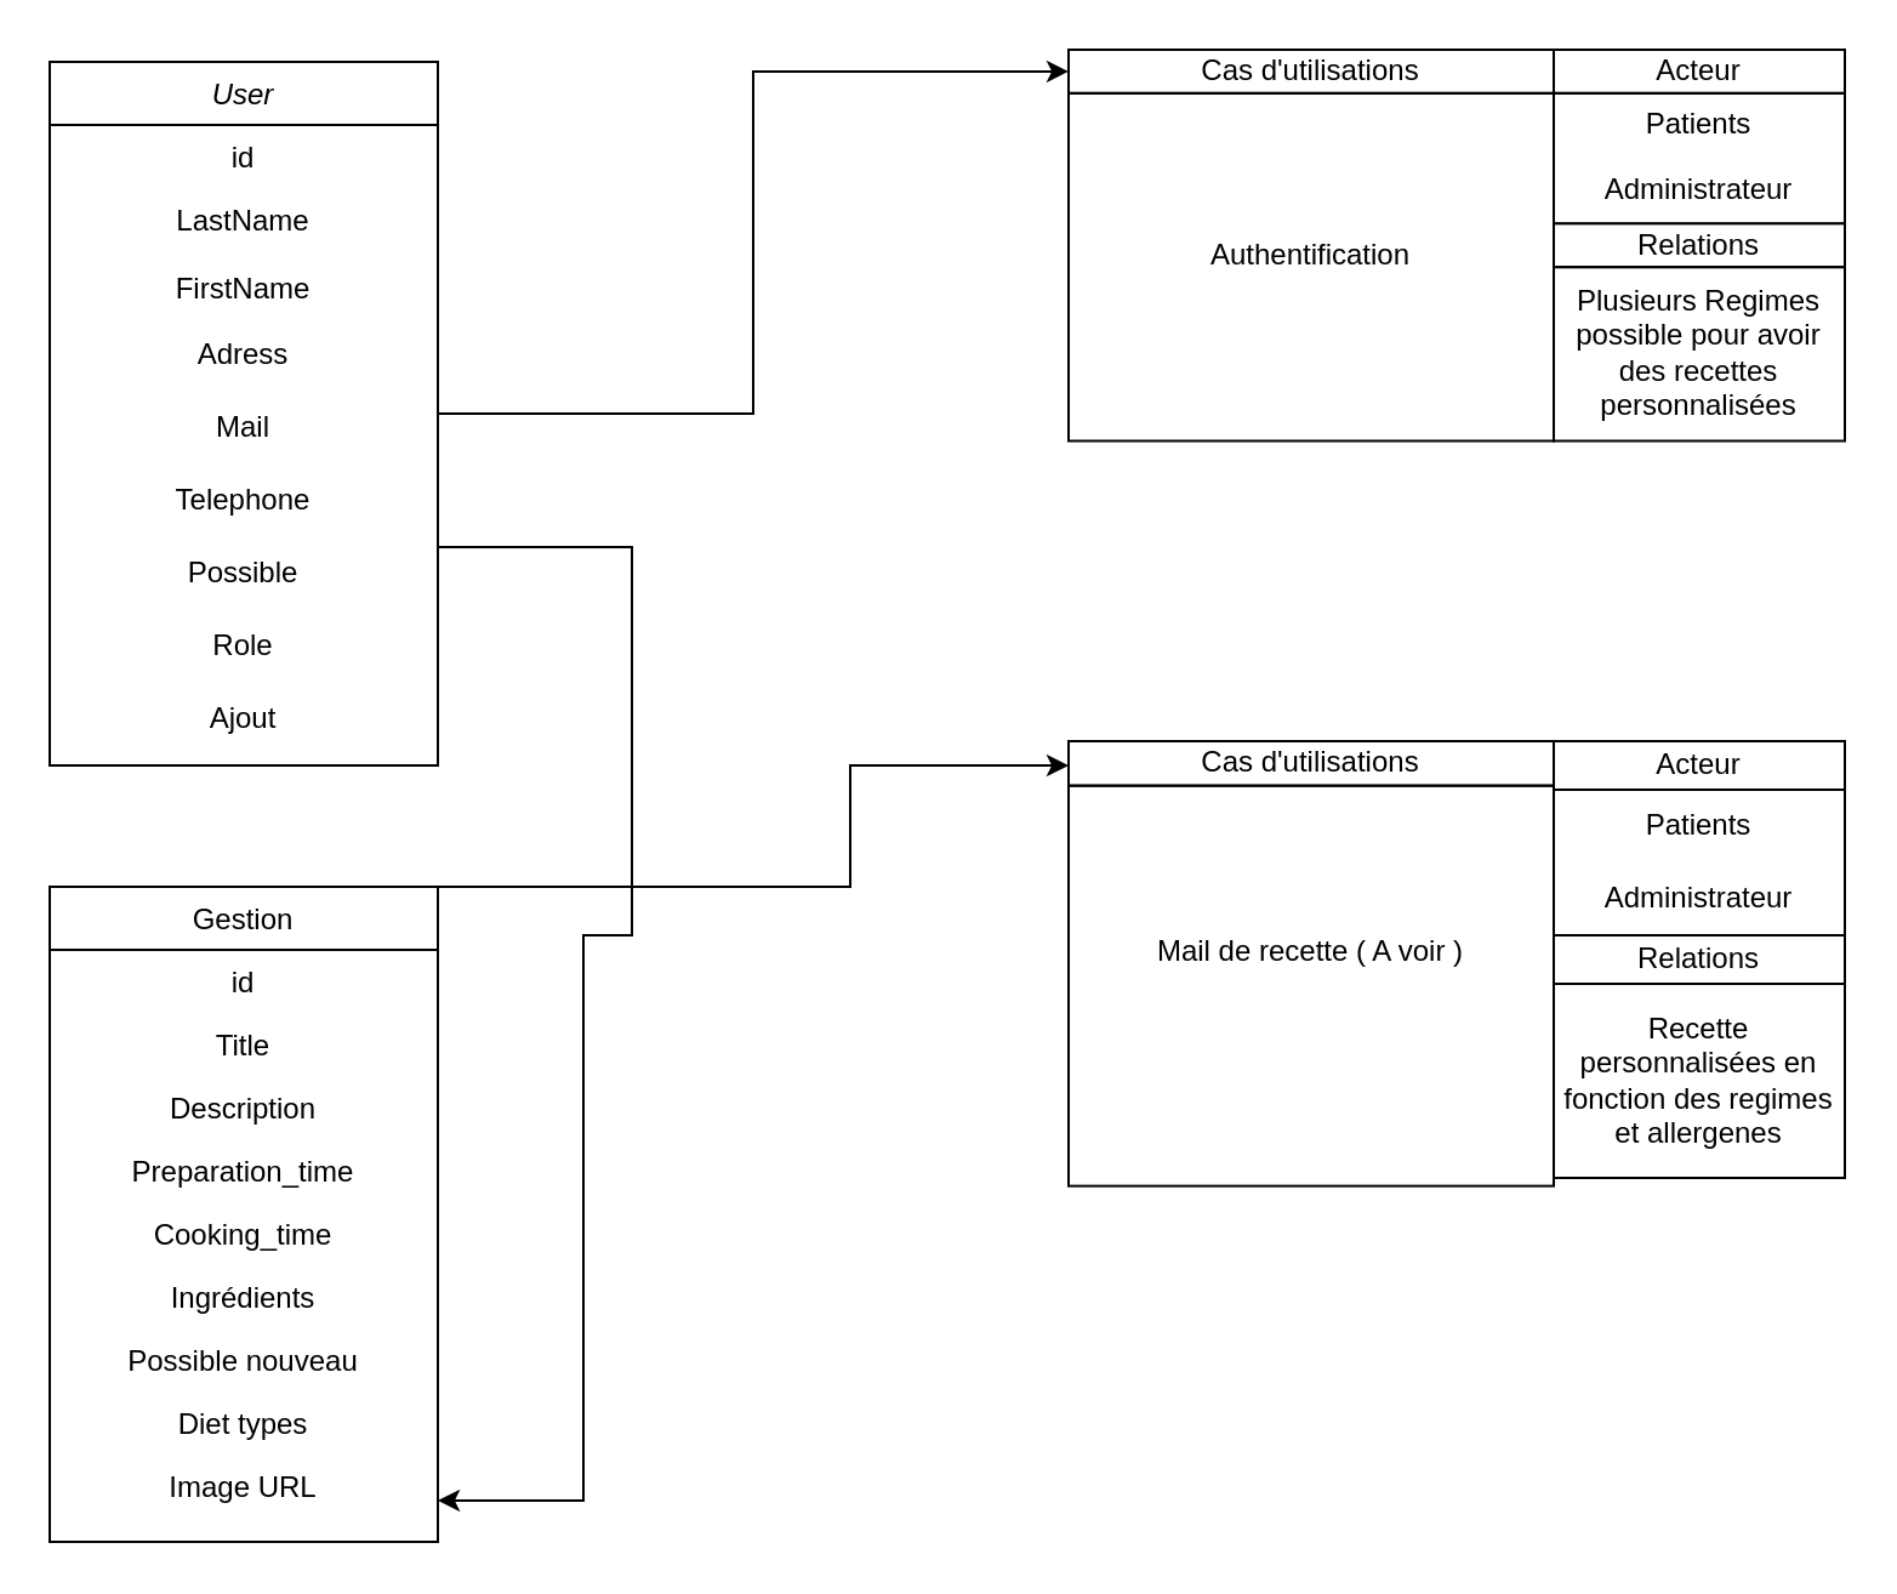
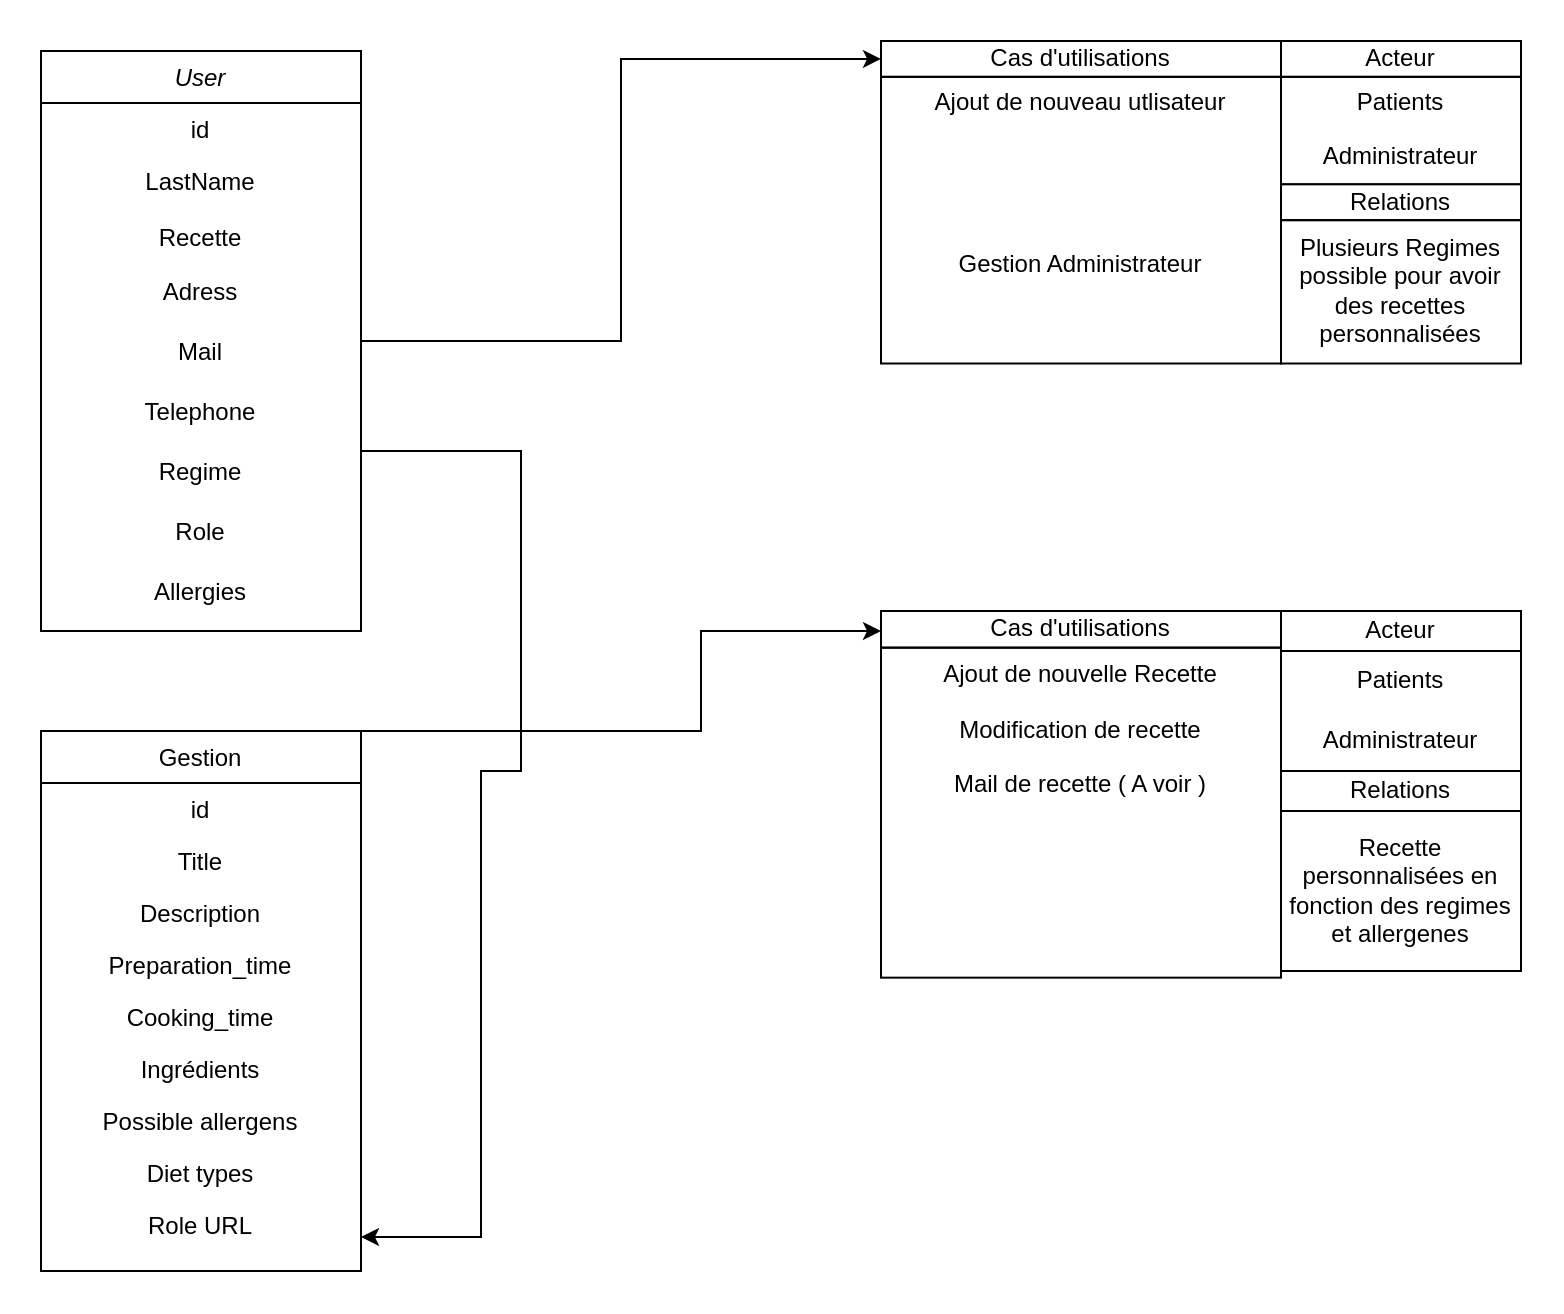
+ <mxCell id="26" value="Ajout de nouveau utlisateur" style="text;html=1;strokeColor=none;fillColor=none;align=center;verticalAlign=middle;whiteSpace=wrap;rounded=0;" parent="25" vertex="1"><mxGeometry y="17.917" width="200" height="26.875" as="geometry" /></mxCell>
- <mxCell id="27" value="Authentification" style="text;html=1;strokeColor=none;fillColor=none;align=center;verticalAlign=middle;whiteSpace=wrap;rounded=0;" parent="25" vertex="1"><mxGeometry y="71.667" width="200" height="26.875" as="geometry" /></mxCell>
- <mxCell id="6" value="FirstName" style="text;align=center;verticalAlign=top;spacingLeft=4;spacingRight=4;overflow=hidden;rotatable=0;points=[[0,0.5],[1,0.5]];portConstraint=eastwest;rounded=0;shadow=0;html=0;" parent="3" vertex="1"><mxGeometry y="80" width="160" height="26" as="geometry" /></mxCell>
+ <mxCell id="6" value="Recette" style="text;align=center;verticalAlign=top;spacingLeft=4;spacingRight=4;overflow=hidden;rotatable=0;points=[[0,0.5],[1,0.5]];portConstraint=eastwest;rounded=0;shadow=0;html=0;" parent="3" vertex="1"><mxGeometry y="80" width="160" height="26" as="geometry" /></mxCell>
+ <mxCell id="28" value="Gestion Administrateur" style="text;html=1;strokeColor=none;fillColor=none;align=center;verticalAlign=middle;whiteSpace=wrap;rounded=0;" parent="25" vertex="1"><mxGeometry y="98.542" width="200" height="26.875" as="geometry" /></mxCell>
- <mxCell id="10" value="Possible" style="text;html=1;strokeColor=none;fillColor=none;align=center;verticalAlign=middle;whiteSpace=wrap;rounded=0;" parent="3" vertex="1"><mxGeometry y="196" width="160" height="30" as="geometry" /></mxCell>
+ <mxCell id="10" value="Regime" style="text;html=1;strokeColor=none;fillColor=none;align=center;verticalAlign=middle;whiteSpace=wrap;rounded=0;" parent="3" vertex="1"><mxGeometry y="196" width="160" height="30" as="geometry" /></mxCell>
- <mxCell id="12" value="Ajout" style="text;html=1;strokeColor=none;fillColor=none;align=center;verticalAlign=middle;whiteSpace=wrap;rounded=0;" parent="3" vertex="1"><mxGeometry y="256" width="160" height="30" as="geometry" /></mxCell>
+ <mxCell id="12" value="Allergies" style="text;html=1;strokeColor=none;fillColor=none;align=center;verticalAlign=middle;whiteSpace=wrap;rounded=0;" parent="3" vertex="1"><mxGeometry y="256" width="160" height="30" as="geometry" /></mxCell>
+ <mxCell id="51" value="Ajout de nouvelle Recette" style="text;html=1;strokeColor=none;fillColor=none;align=center;verticalAlign=middle;whiteSpace=wrap;rounded=0;" parent="48" vertex="1"><mxGeometry y="18.333" width="200" height="27.5" as="geometry" /></mxCell>
+ <mxCell id="52" value="Modification de recette" style="text;html=1;strokeColor=none;fillColor=none;align=center;verticalAlign=middle;whiteSpace=wrap;rounded=0;" parent="48" vertex="1"><mxGeometry y="45.833" width="200" height="27.5" as="geometry" /></mxCell>
- <mxCell id="21" value="Possible nouveau" style="text;align=center;verticalAlign=top;spacingLeft=4;spacingRight=4;overflow=hidden;rotatable=0;points=[[0,0.5],[1,0.5]];portConstraint=eastwest;" parent="14" vertex="1"><mxGeometry y="182" width="160" height="26" as="geometry" /></mxCell>
+ <mxCell id="21" value="Possible allergens" style="text;align=center;verticalAlign=top;spacingLeft=4;spacingRight=4;overflow=hidden;rotatable=0;points=[[0,0.5],[1,0.5]];portConstraint=eastwest;" parent="14" vertex="1"><mxGeometry y="182" width="160" height="26" as="geometry" /></mxCell>
- <mxCell id="23" value="Image URL" style="text;align=center;verticalAlign=top;spacingLeft=4;spacingRight=4;overflow=hidden;rotatable=0;points=[[0,0.5],[1,0.5]];portConstraint=eastwest;" parent="14" vertex="1"><mxGeometry y="234" width="160" height="26" as="geometry" /></mxCell>
+ <mxCell id="23" value="Role URL" style="text;align=center;verticalAlign=top;spacingLeft=4;spacingRight=4;overflow=hidden;rotatable=0;points=[[0,0.5],[1,0.5]];portConstraint=eastwest;" parent="14" vertex="1"><mxGeometry y="234" width="160" height="26" as="geometry" /></mxCell>
